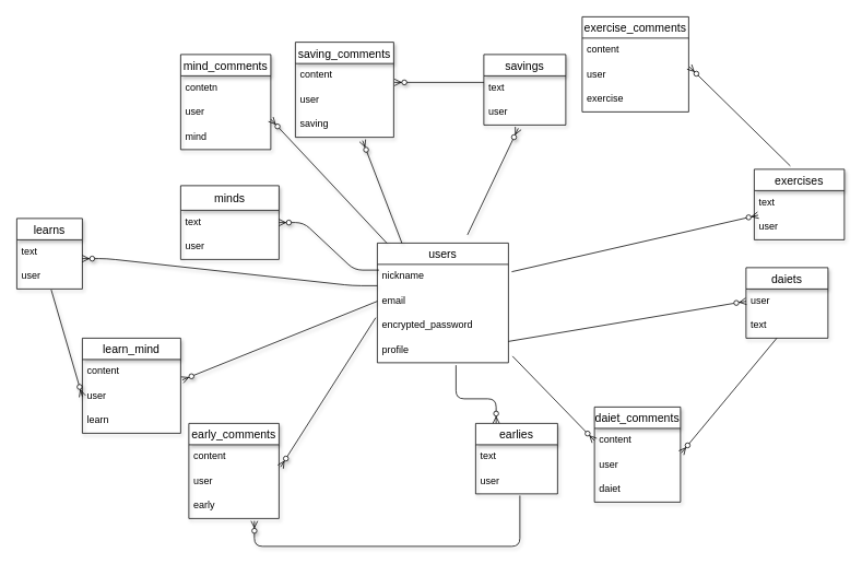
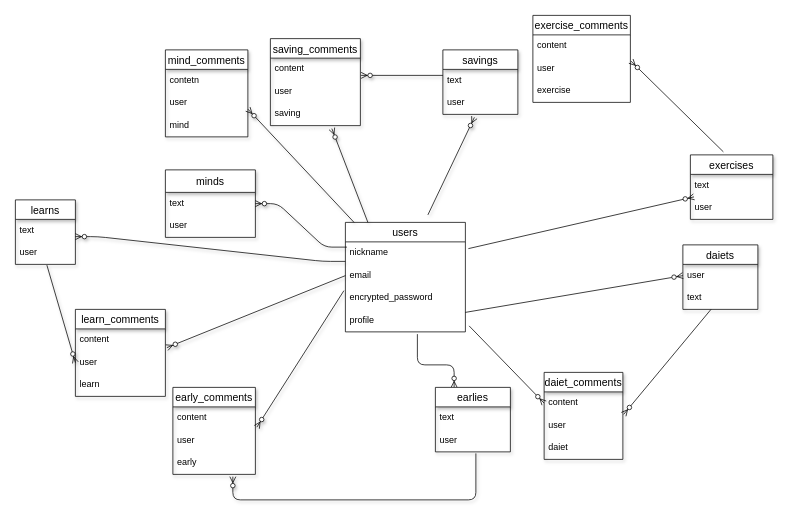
- <mxCell id="59" value="learn_mind" style="swimlane;fontStyle=0;childLayout=stackLayout;horizontal=1;startSize=26;horizontalStack=0;resizeParent=1;resizeParentMax=0;resizeLast=0;collapsible=1;marginBottom=0;align=center;fontSize=14;shadow=1;" vertex="1" parent="1"><mxGeometry x="100" y="412" width="120" height="116" as="geometry" /></mxCell>
+ <mxCell id="59" value="learn_comments" style="swimlane;fontStyle=0;childLayout=stackLayout;horizontal=1;startSize=26;horizontalStack=0;resizeParent=1;resizeParentMax=0;resizeLast=0;collapsible=1;marginBottom=0;align=center;fontSize=14;shadow=1;" vertex="1" parent="1"><mxGeometry x="100" y="412" width="120" height="116" as="geometry" /></mxCell>
